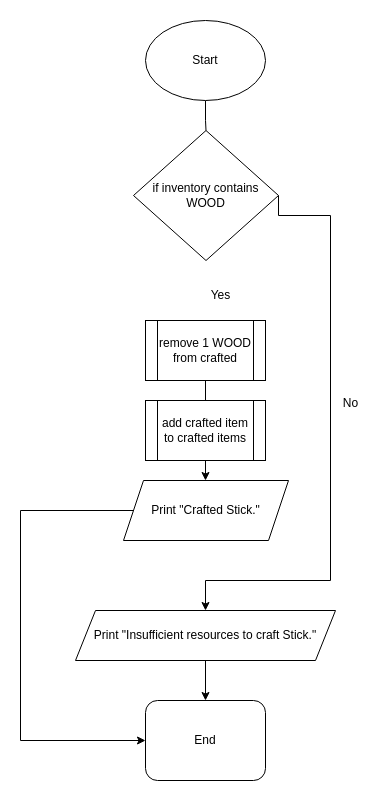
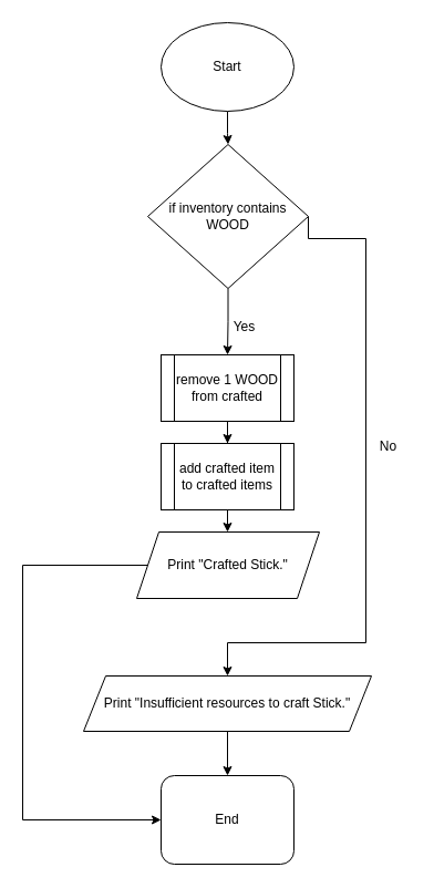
- <mxCell id="5" value="" style="edgeStyle=orthogonalEdgeStyle;rounded=0;orthogonalLoop=1;jettySize=auto;html=1;endArrow=none;" edge="1" parent="1" source="6" target="4"><mxGeometry relative="1" as="geometry" /></mxCell>
+ <mxCell id="5" value="" style="edgeStyle=orthogonalEdgeStyle;rounded=0;orthogonalLoop=1;jettySize=auto;html=1;" edge="1" parent="1" source="6" target="4"><mxGeometry relative="1" as="geometry" /></mxCell>
+ <mxCell id="2" value="" style="edgeStyle=orthogonalEdgeStyle;rounded=0;orthogonalLoop=1;jettySize=auto;html=1;" edge="1" parent="1" source="4" target="8"><mxGeometry relative="1" as="geometry" /></mxCell>
- <mxCell id="7" value="" style="edgeStyle=orthogonalEdgeStyle;rounded=0;orthogonalLoop=1;jettySize=auto;html=1;entryX=0.5;entryY=0;entryDx=0;entryDy=0;endArrow=none;" edge="1" parent="1" source="8" target="10"><mxGeometry relative="1" as="geometry" /></mxCell>
+ <mxCell id="7" value="" style="edgeStyle=orthogonalEdgeStyle;rounded=0;orthogonalLoop=1;jettySize=auto;html=1;entryX=0.5;entryY=0;entryDx=0;entryDy=0;" edge="1" parent="1" source="8" target="10"><mxGeometry relative="1" as="geometry" /></mxCell>
